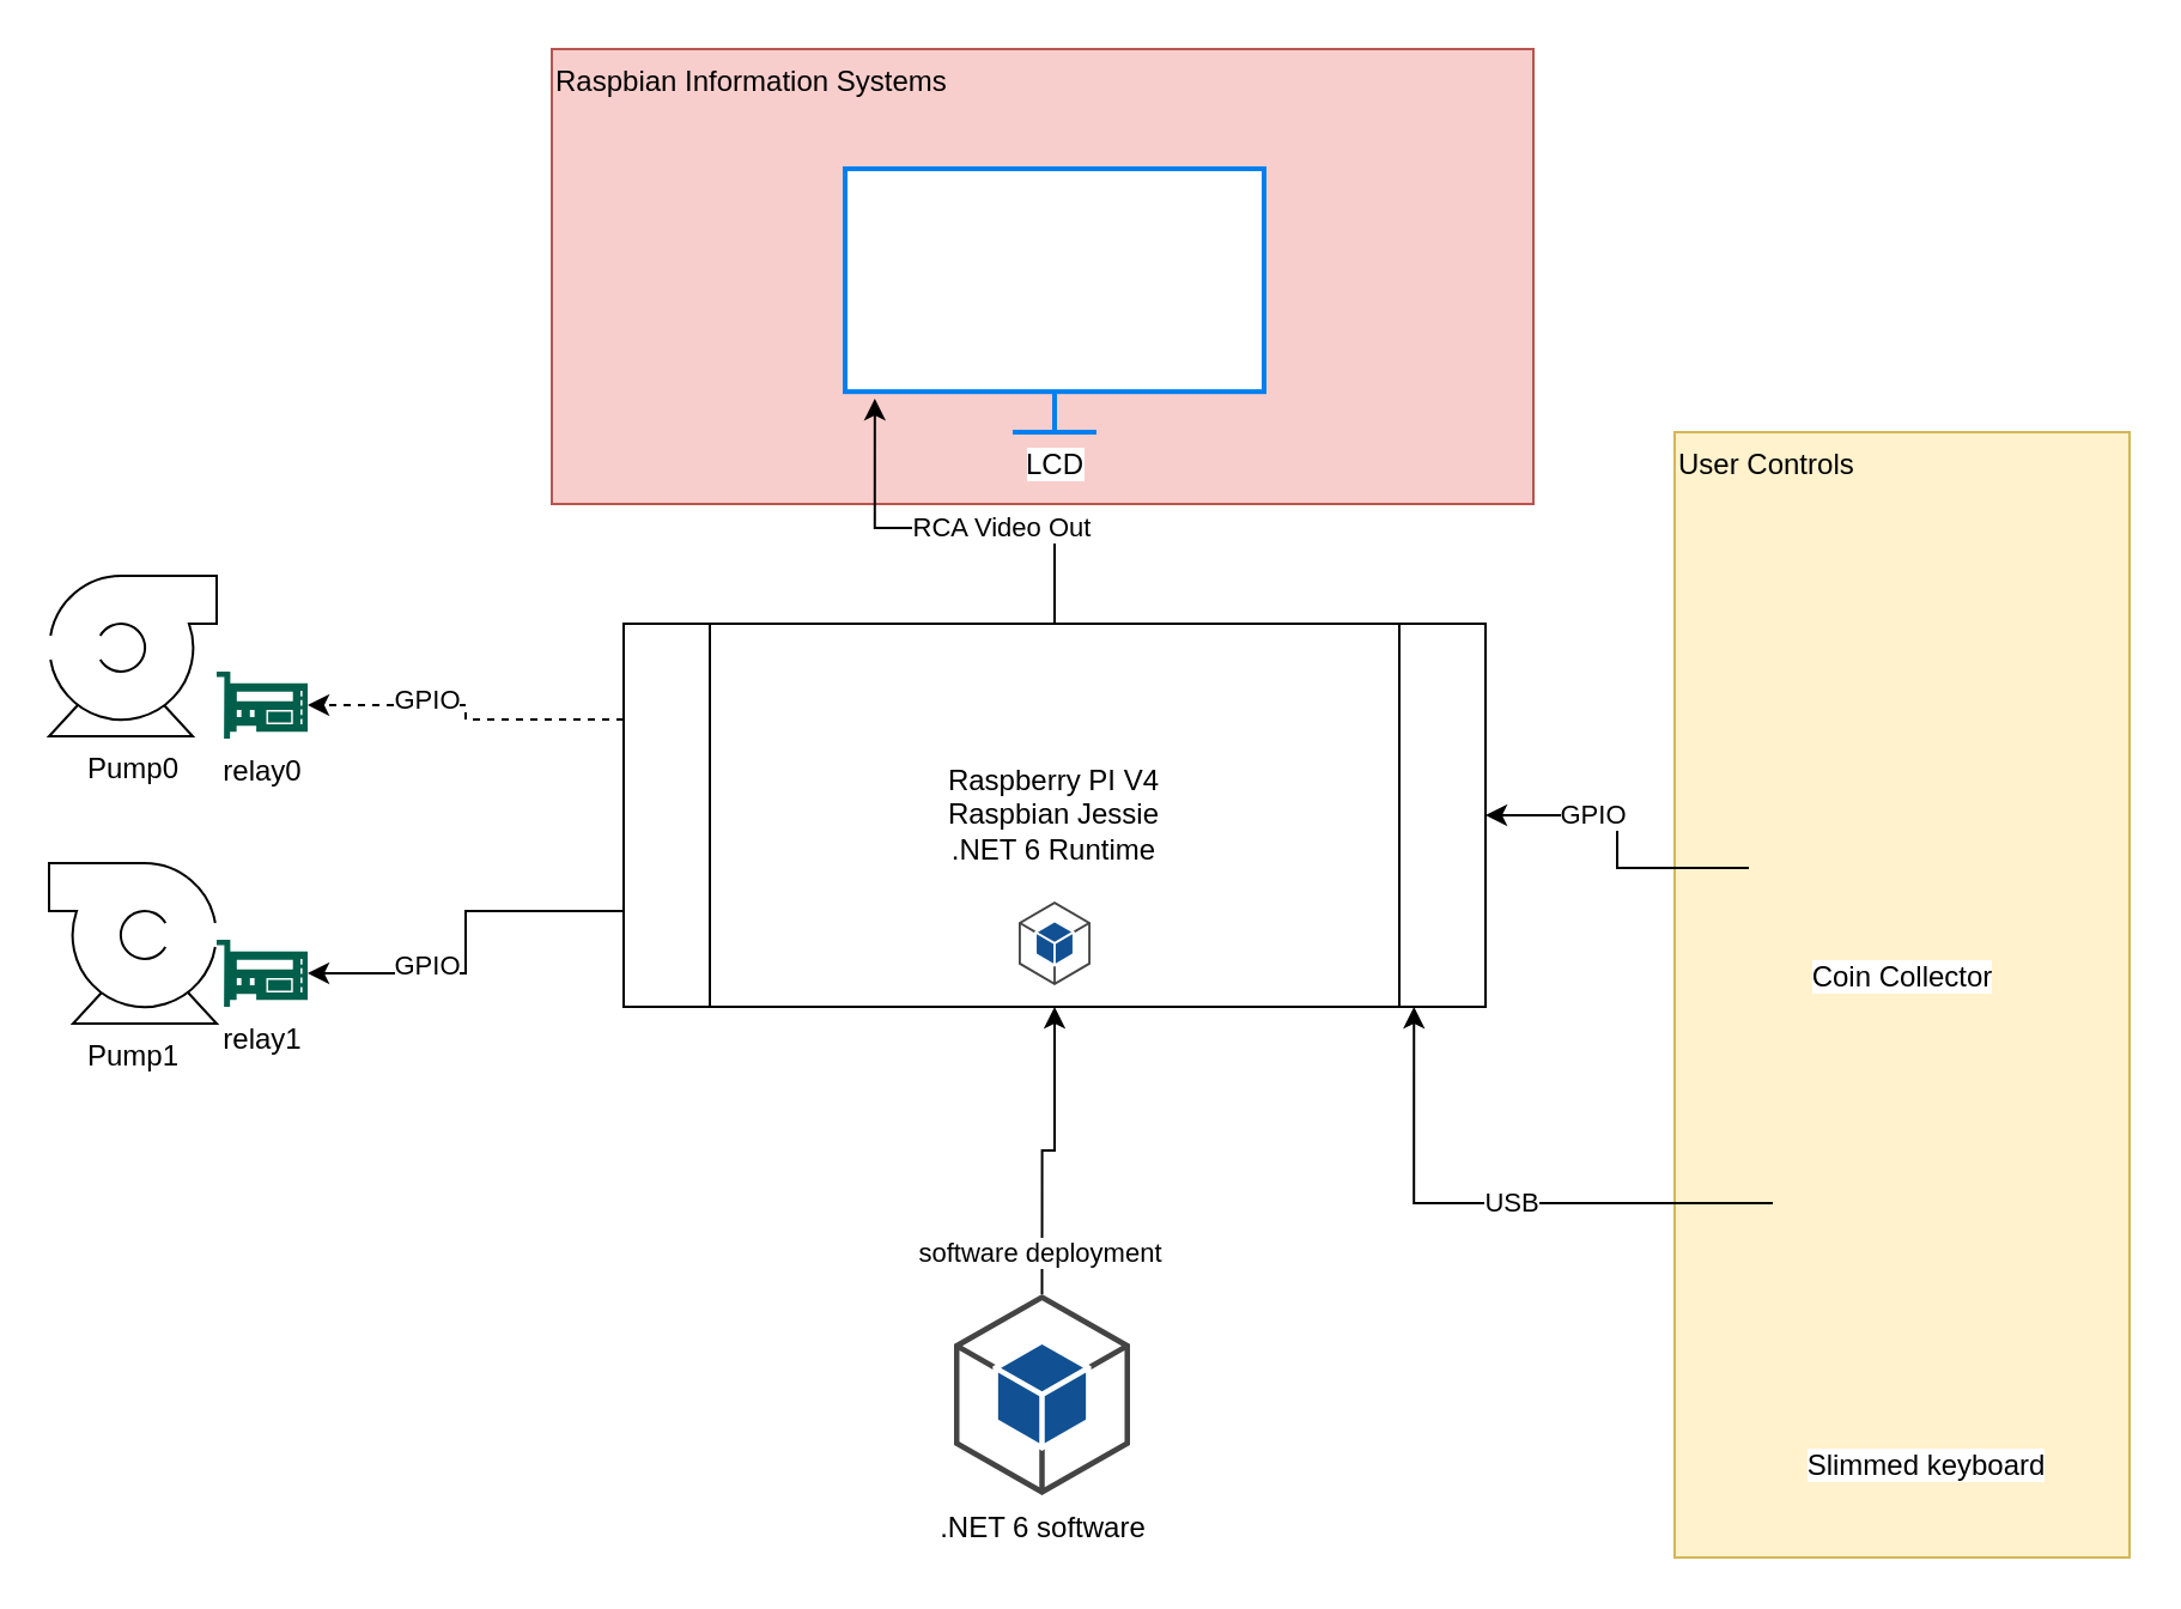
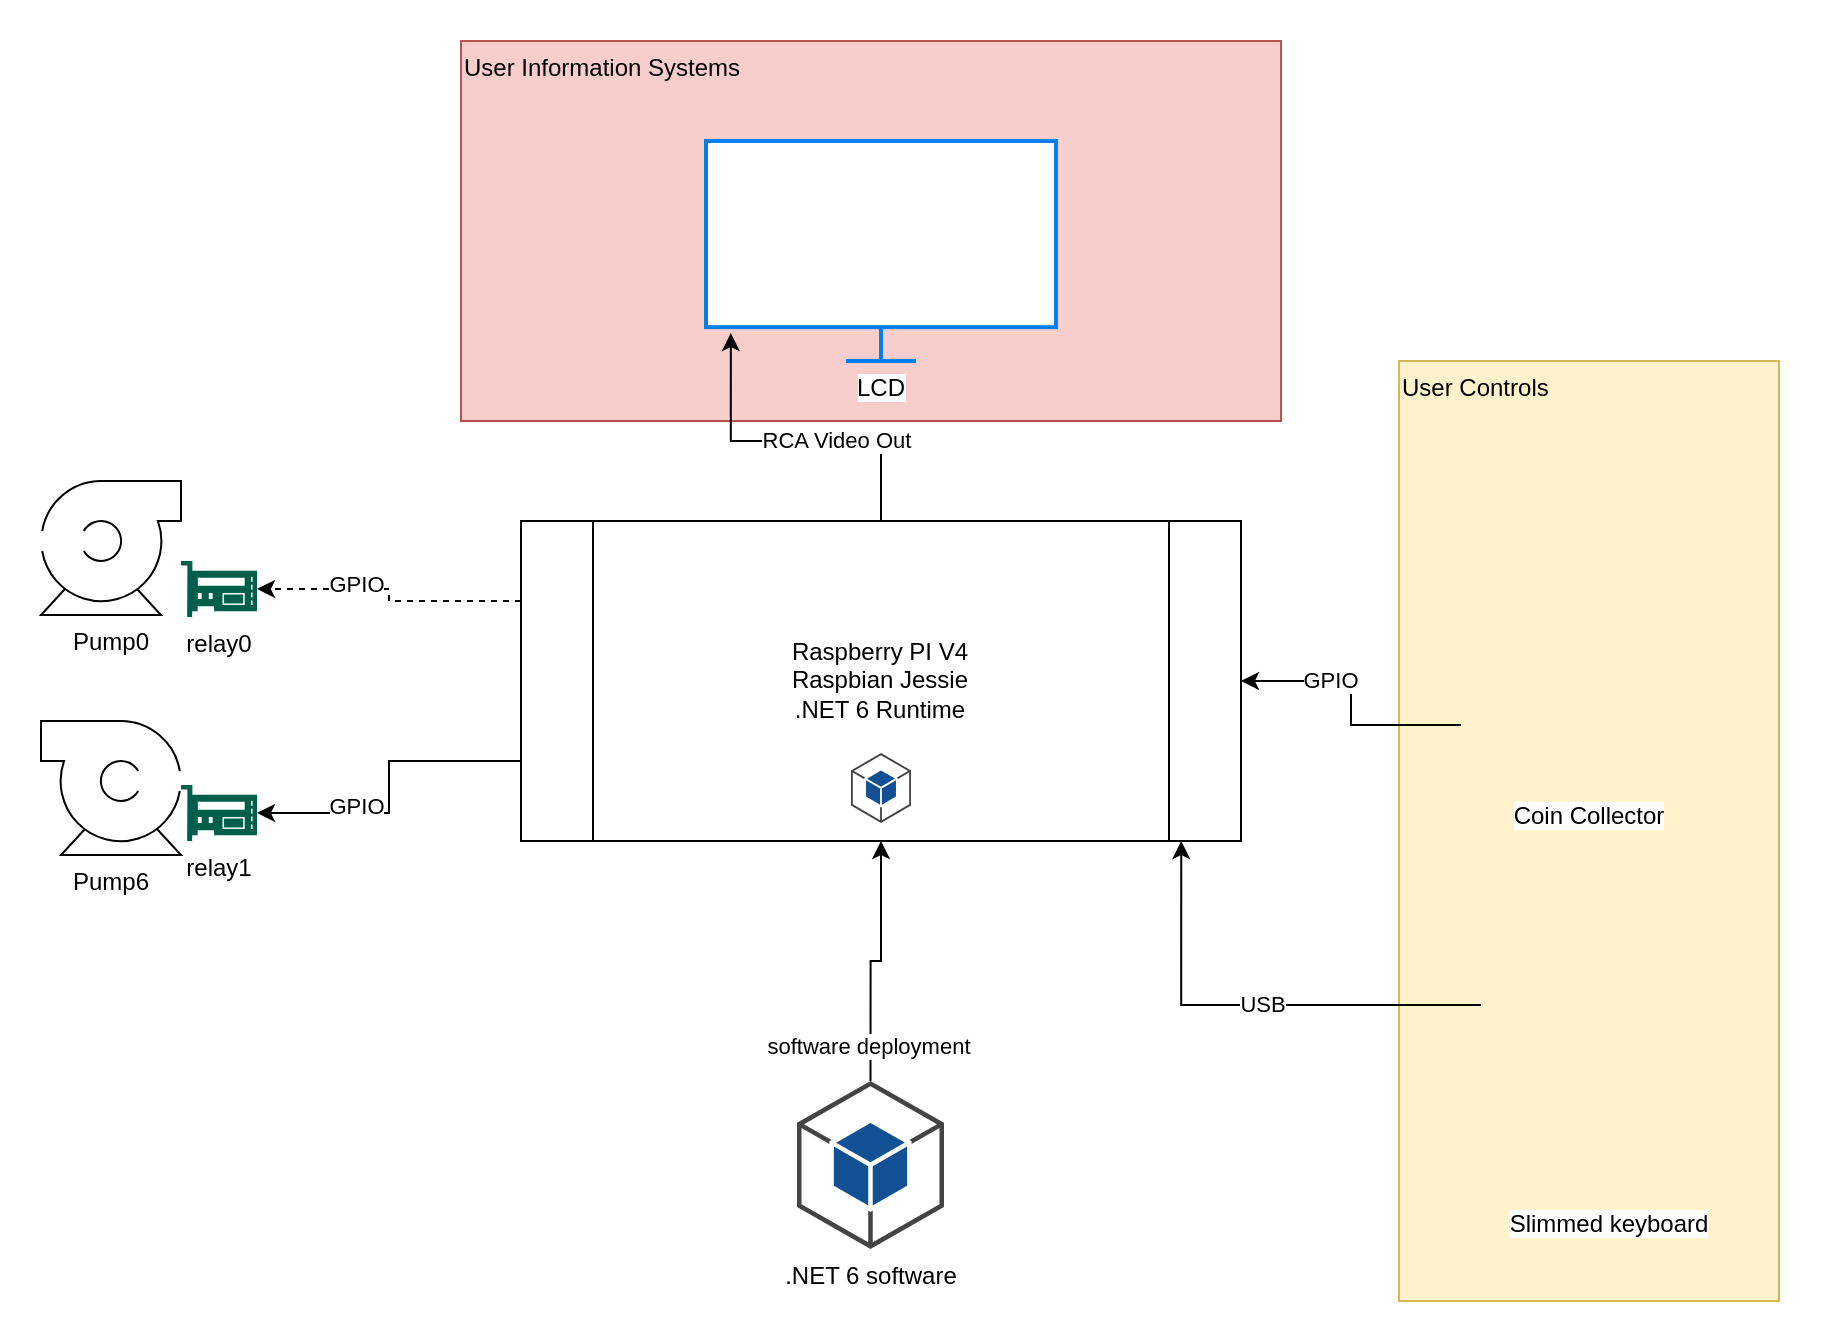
- <mxCell id="2" value="Raspbian Information Systems" style="rounded=0;whiteSpace=wrap;html=1;fillColor=#f8cecc;strokeColor=#b85450;verticalAlign=top;align=left;" vertex="1" parent="1"><mxGeometry x="230" y="20" width="410" height="190" as="geometry" /></mxCell>
+ <mxCell id="2" value="User Information Systems" style="rounded=0;whiteSpace=wrap;html=1;fillColor=#f8cecc;strokeColor=#b85450;verticalAlign=top;align=left;" vertex="1" parent="1"><mxGeometry x="230" y="20" width="410" height="190" as="geometry" /></mxCell>
- <mxCell id="13" value="Pump1" style="shape=mxgraph.pid.pumps.centrifugal_pump_3;html=1;pointerEvents=1;align=center;verticalLabelPosition=bottom;verticalAlign=top;dashed=0;" vertex="1" parent="1"><mxGeometry x="20" y="360" width="70" height="67" as="geometry" /></mxCell>
+ <mxCell id="13" value="Pump6" style="shape=mxgraph.pid.pumps.centrifugal_pump_3;html=1;pointerEvents=1;align=center;verticalLabelPosition=bottom;verticalAlign=top;dashed=0;" vertex="1" parent="1"><mxGeometry x="20" y="360" width="70" height="67" as="geometry" /></mxCell>
